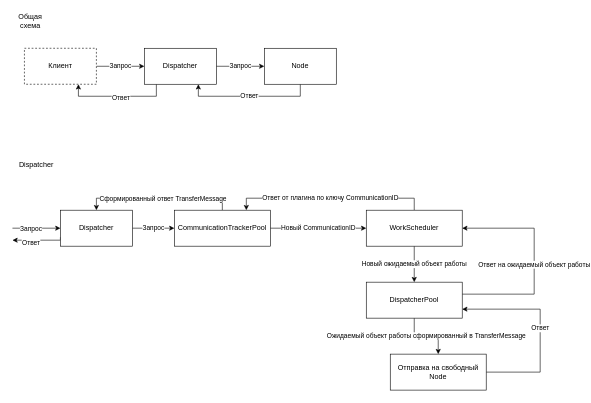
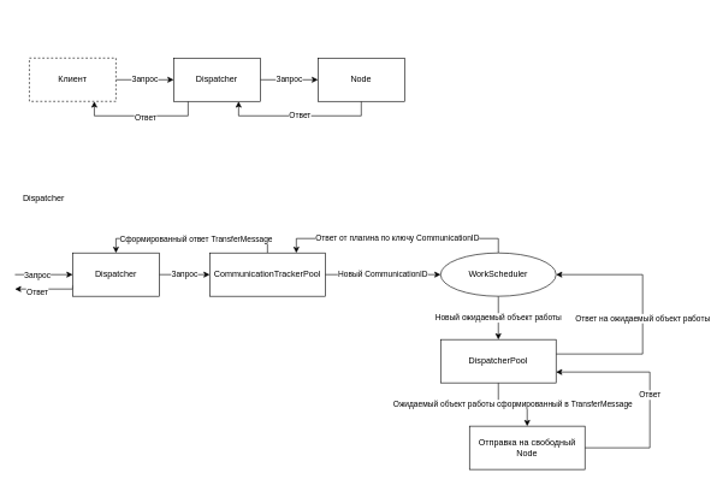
- <mxCell id="30" value="Общая схема" style="text;html=1;strokeColor=none;fillColor=none;align=center;verticalAlign=middle;whiteSpace=wrap;rounded=0;" vertex="1" parent="1"><mxGeometry x="20" y="20" width="60" height="30" as="geometry" /></mxCell>
- <mxCell id="22" value="WorkScheduler" style="rounded=0;whiteSpace=wrap;html=1;" vertex="1" parent="1"><mxGeometry x="610" y="350" width="160" height="60" as="geometry" /></mxCell>
+ <mxCell id="22" value="WorkScheduler" style="ellipse;whiteSpace=wrap;html=1;" vertex="1" parent="1"><mxGeometry x="610" y="350" width="160" height="60" as="geometry" /></mxCell>
